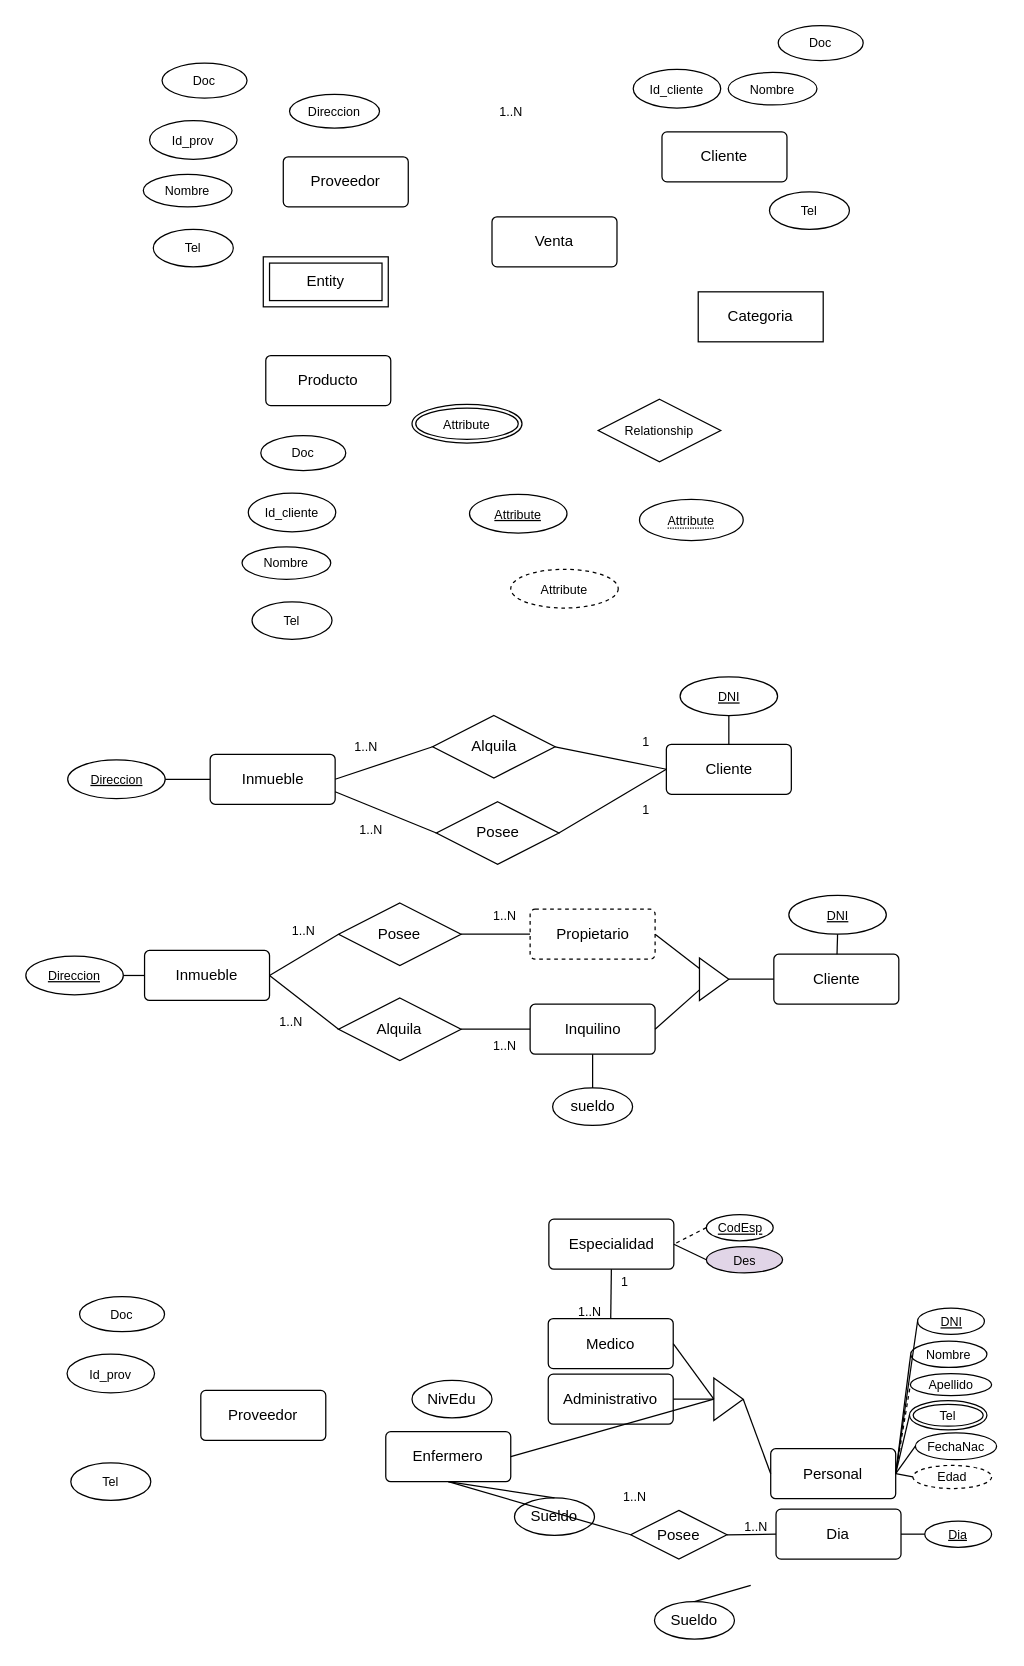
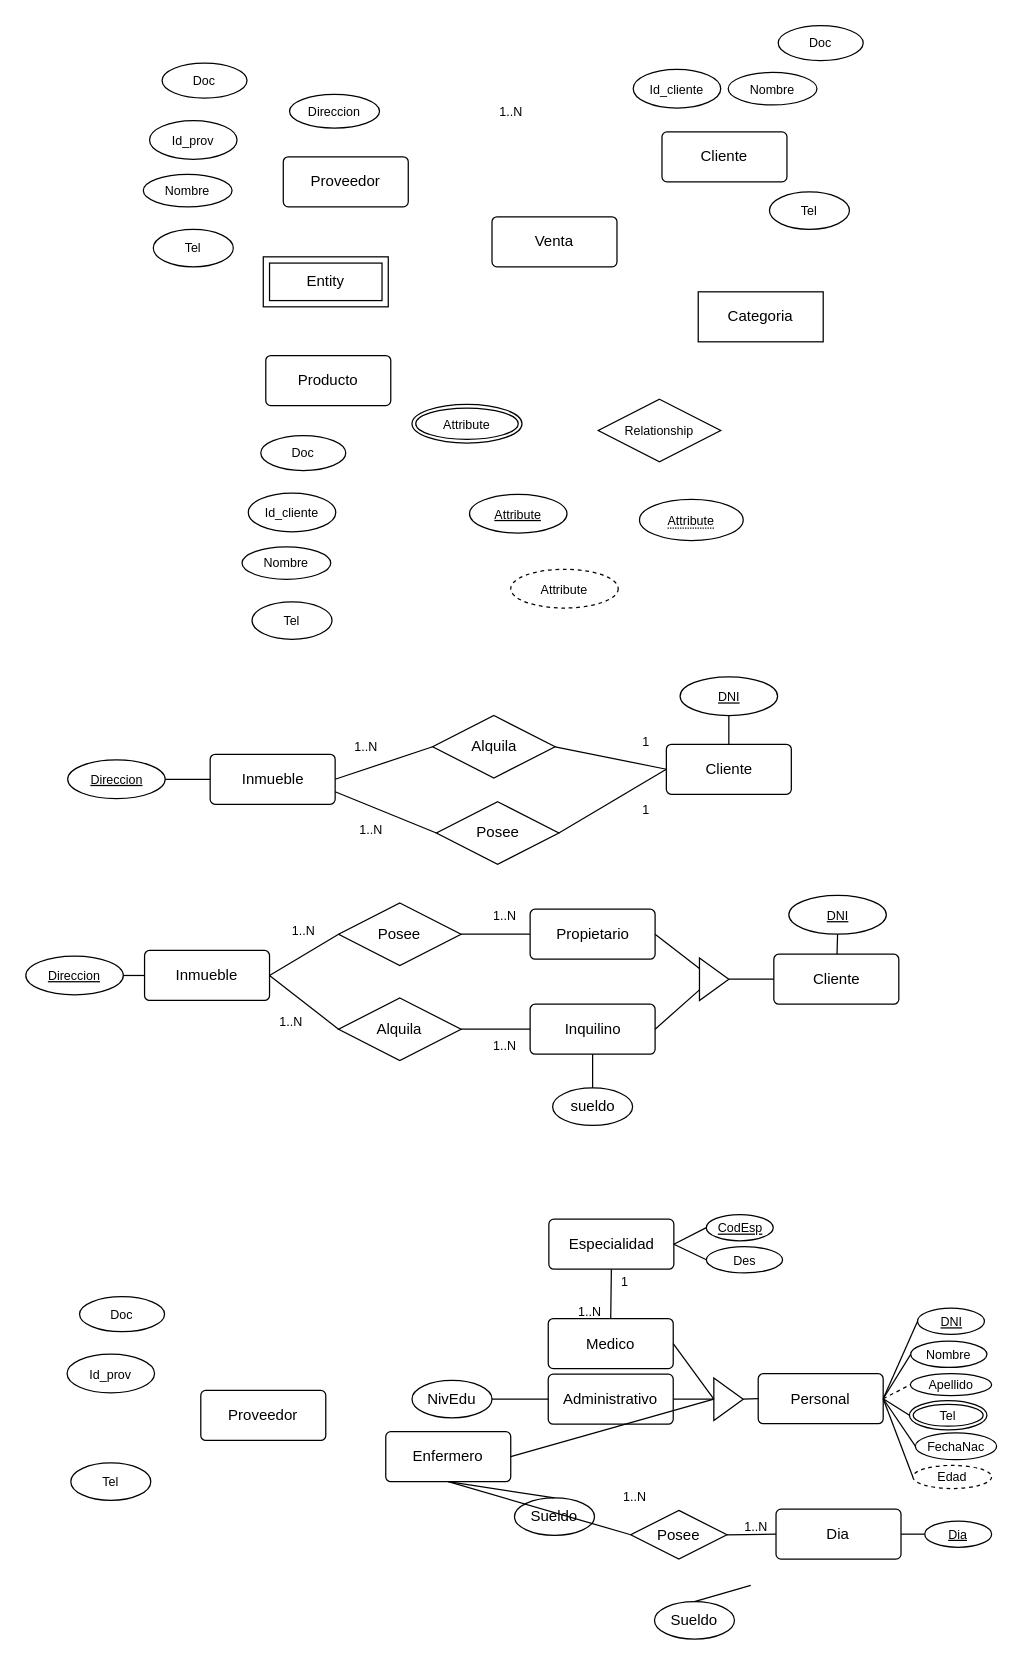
- <mxCell id="50" value="Propietario" style="rounded=1;arcSize=10;whiteSpace=wrap;html=1;align=center;fillColor=#FFFFFF;fontColor=#000000;strokeColor=#000000;dashed=1;" vertex="1" parent="1"><mxGeometry x="423.5" y="727" width="100" height="40" as="geometry" /></mxCell>
+ <mxCell id="50" value="Propietario" style="rounded=1;arcSize=10;whiteSpace=wrap;html=1;align=center;fillColor=#FFFFFF;fontColor=#000000;strokeColor=#000000;" vertex="1" parent="1"><mxGeometry x="423.5" y="727" width="100" height="40" as="geometry" /></mxCell>
- <mxCell id="103" value="" style="endArrow=none;html=1;rounded=0;exitX=0;exitY=0.5;exitDx=0;exitDy=0;strokeColor=#000000;entryX=1;entryY=0.5;entryDx=0;entryDy=0;dashed=1;" edge="1" parent="1" source="102" target="97"><mxGeometry relative="1" as="geometry"><mxPoint x="470.5" y="896.85" as="sourcePoint" /><mxPoint x="570" y="1063.85" as="targetPoint" /></mxGeometry></mxCell>
+ <mxCell id="103" value="" style="endArrow=none;html=1;rounded=0;exitX=0;exitY=0.5;exitDx=0;exitDy=0;strokeColor=#000000;entryX=1;entryY=0.5;entryDx=0;entryDy=0;" edge="1" parent="1" source="102" target="97"><mxGeometry relative="1" as="geometry"><mxPoint x="470.5" y="896.85" as="sourcePoint" /><mxPoint x="570" y="1063.85" as="targetPoint" /></mxGeometry></mxCell>
- <mxCell id="101" value="Des" style="ellipse;whiteSpace=wrap;html=1;align=center;strokeColor=#000000;fillColor=#e1d5e7;fontColor=#000000;fontSize=10;" vertex="1" parent="1"><mxGeometry x="564.5" y="997" width="61" height="21" as="geometry" /></mxCell>
+ <mxCell id="101" value="Des" style="ellipse;whiteSpace=wrap;html=1;align=center;strokeColor=#000000;fillColor=#FFFFFF;fontColor=#000000;fontSize=10;" vertex="1" parent="1"><mxGeometry x="564.5" y="997" width="61" height="21" as="geometry" /></mxCell>
+ <mxCell id="90" value="" style="endArrow=none;html=1;rounded=0;strokeColor=#000000;entryX=1;entryY=0.5;entryDx=0;entryDy=0;exitX=0;exitY=0.5;exitDx=0;exitDy=0;" edge="1" parent="1" target="89" source="78"><mxGeometry relative="1" as="geometry"><mxPoint x="499" y="979" as="sourcePoint" /><mxPoint x="702" y="976" as="targetPoint" /></mxGeometry></mxCell>
- <mxCell id="74" value="Personal" style="rounded=1;arcSize=10;whiteSpace=wrap;html=1;align=center;fillColor=#FFFFFF;fontColor=#000000;strokeColor=#000000;" vertex="1" parent="1"><mxGeometry x="616" y="1158.65" width="100" height="40" as="geometry" /></mxCell>
+ <mxCell id="74" value="Personal" style="rounded=1;arcSize=10;whiteSpace=wrap;html=1;align=center;fillColor=#FFFFFF;fontColor=#000000;strokeColor=#000000;" vertex="1" parent="1"><mxGeometry x="606" y="1098.65" width="100" height="40" as="geometry" /></mxCell>
